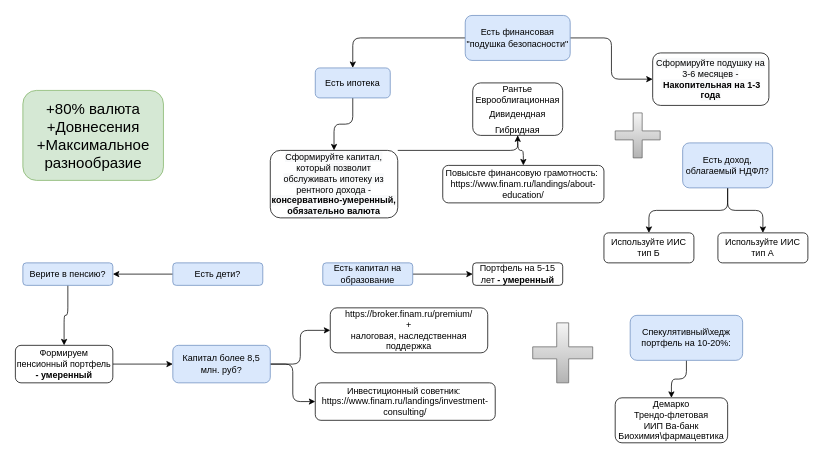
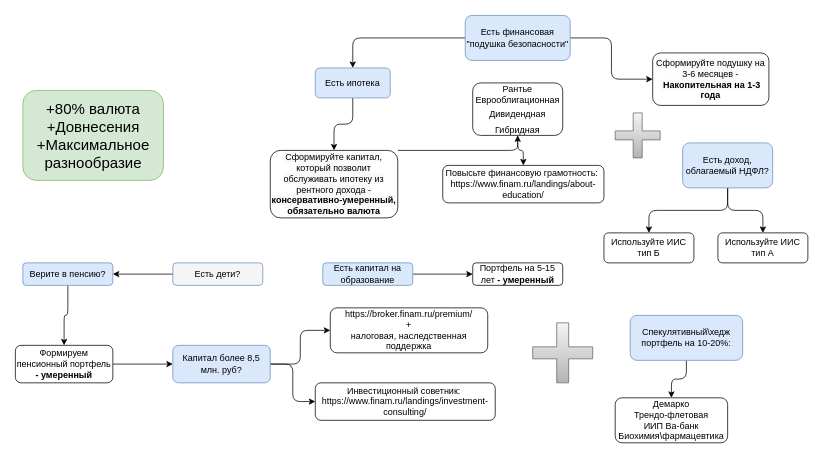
- <mxCell id="20" value="Есть дети?" style="rounded=1;whiteSpace=wrap;html=1;fontSize=12;glass=0;strokeWidth=1;shadow=0;fillColor=#dae8fc;strokeColor=#6c8ebf;" parent="1" vertex="1"><mxGeometry x="230" y="350" width="120" height="30" as="geometry" /></mxCell>
+ <mxCell id="20" value="Есть дети?" style="rounded=1;whiteSpace=wrap;html=1;fontSize=12;glass=0;strokeWidth=1;shadow=0;fillColor=#f5f5f5;strokeColor=#6c8ebf;" parent="1" vertex="1"><mxGeometry x="230" y="350" width="120" height="30" as="geometry" /></mxCell>
